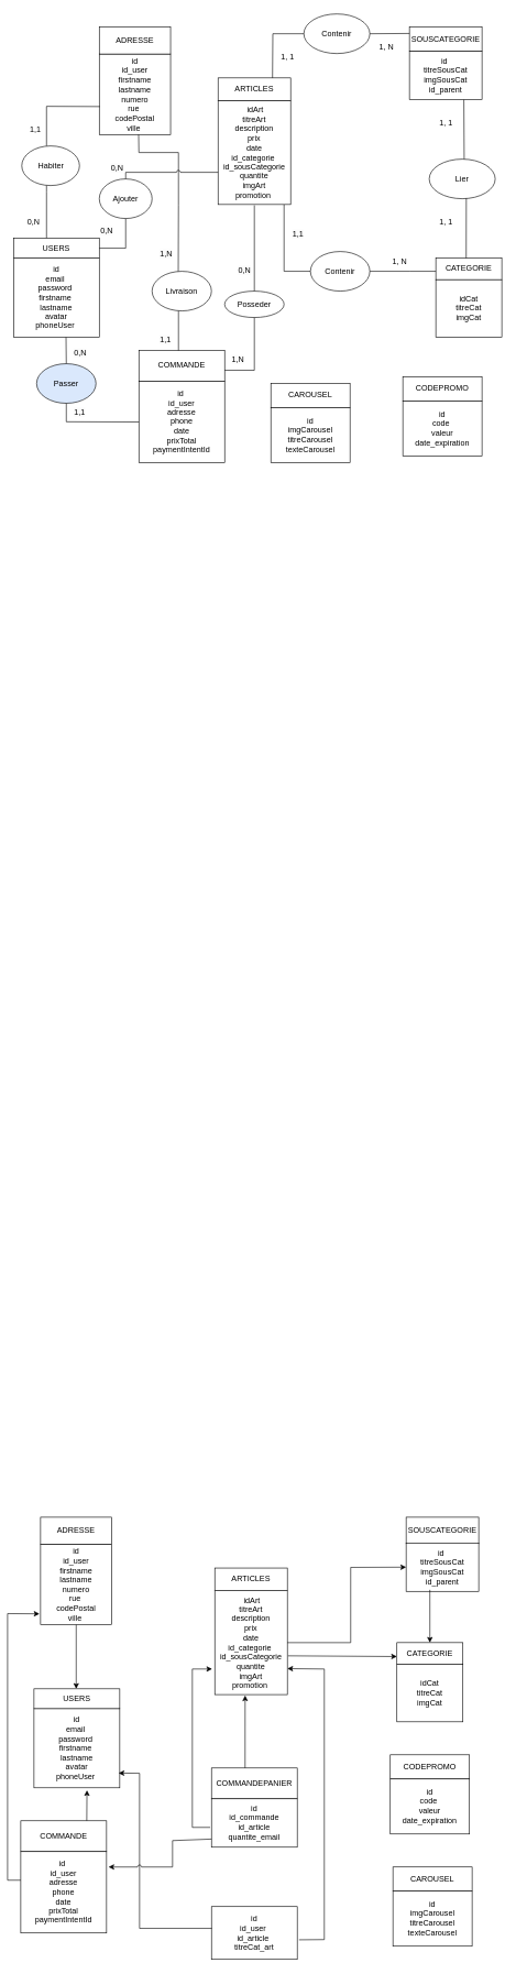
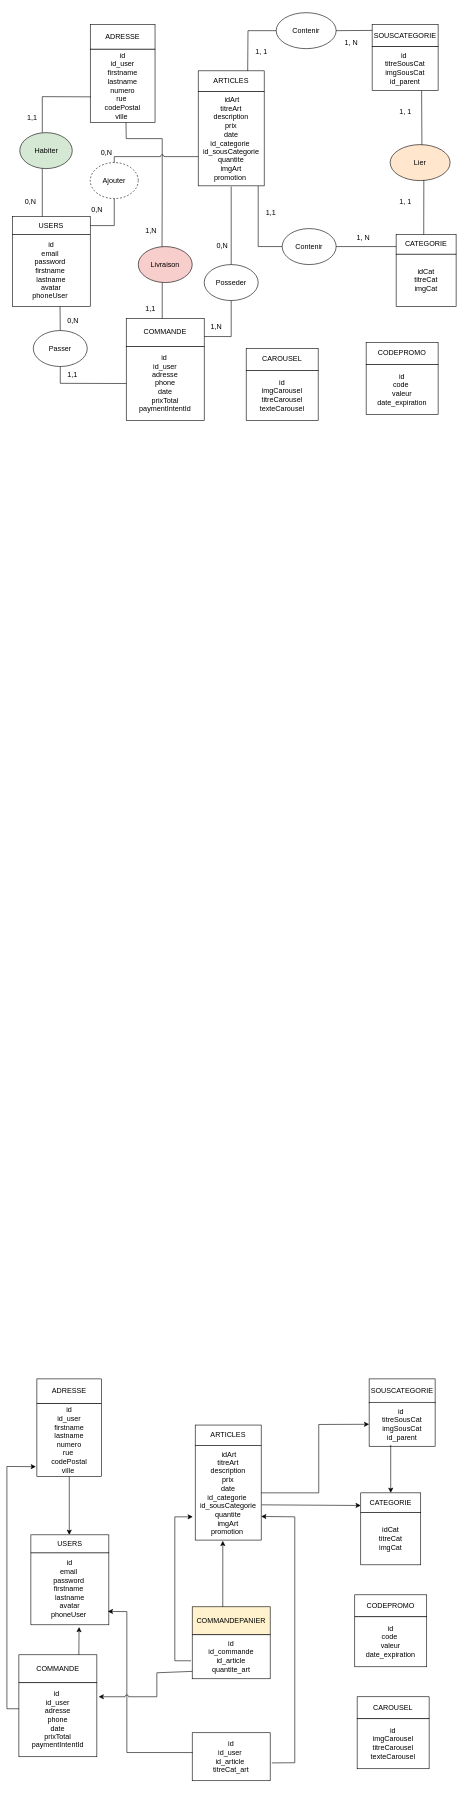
- <mxCell id="23" value="Habiter" style="ellipse;whiteSpace=wrap;html=1;" parent="1" vertex="1"><mxGeometry x="32.5" y="220" width="87.5" height="60" as="geometry" /></mxCell>
+ <mxCell id="23" value="Habiter" style="ellipse;whiteSpace=wrap;html=1;fillColor=#d5e8d4;" parent="1" vertex="1"><mxGeometry x="32.5" y="220" width="87.5" height="60" as="geometry" /></mxCell>
- <mxCell id="28" value="Lier" style="ellipse;whiteSpace=wrap;html=1;" parent="1" vertex="1"><mxGeometry x="650" y="240" width="100" height="60" as="geometry" /></mxCell>
+ <mxCell id="28" value="Lier" style="ellipse;whiteSpace=wrap;html=1;fillColor=#ffe6cc;" parent="1" vertex="1"><mxGeometry x="650" y="240" width="100" height="60" as="geometry" /></mxCell>
- <mxCell id="19" value="Ajouter" style="ellipse;whiteSpace=wrap;html=1;" parent="15" vertex="1"><mxGeometry y="140" width="80" height="60" as="geometry" /></mxCell>
+ <mxCell id="19" value="Ajouter" style="ellipse;whiteSpace=wrap;html=1;dashed=1;" parent="15" vertex="1"><mxGeometry y="140" width="80" height="60" as="geometry" /></mxCell>
- <mxCell id="58" value="Livraison" style="ellipse;whiteSpace=wrap;html=1;" parent="1" vertex="1"><mxGeometry x="230" y="410" width="90" height="60" as="geometry" /></mxCell>
+ <mxCell id="58" value="Livraison" style="ellipse;whiteSpace=wrap;html=1;fillColor=#f8cecc;" parent="1" vertex="1"><mxGeometry x="230" y="410" width="90" height="60" as="geometry" /></mxCell>
- <mxCell id="61" value="Posseder" style="ellipse;whiteSpace=wrap;html=1;" parent="1" vertex="1"><mxGeometry x="340" y="440" width="90" height="40" as="geometry" /></mxCell>
+ <mxCell id="61" value="Posseder" style="ellipse;whiteSpace=wrap;html=1;" parent="1" vertex="1"><mxGeometry x="340" y="440" width="90" height="60" as="geometry" /></mxCell>
- <mxCell id="53" value="Passer" style="ellipse;whiteSpace=wrap;html=1;fillColor=#dae8fc;" parent="1" vertex="1"><mxGeometry x="55" y="550" width="90" height="60" as="geometry" /></mxCell>
+ <mxCell id="53" value="Passer" style="ellipse;whiteSpace=wrap;html=1;" parent="1" vertex="1"><mxGeometry x="55" y="550" width="90" height="60" as="geometry" /></mxCell>
- <mxCell id="40" value="COMMANDEPANIER" style="rounded=0;whiteSpace=wrap;html=1;" parent="39" vertex="1"><mxGeometry y="-10" width="130" height="46.67" as="geometry" /></mxCell>
+ <mxCell id="40" value="COMMANDEPANIER" style="rounded=0;whiteSpace=wrap;html=1;fillColor=#fff2cc;" parent="39" vertex="1"><mxGeometry y="-10" width="130" height="46.67" as="geometry" /></mxCell>
- <mxCell id="52" value="&amp;nbsp;id&amp;nbsp;&lt;br&gt;id_commande&lt;br&gt;id_article&lt;br&gt;quantite_email" style="rounded=0;whiteSpace=wrap;html=1;" parent="1" vertex="1"><mxGeometry x="320" y="2724.67" width="130" height="73.33" as="geometry" /></mxCell>
+ <mxCell id="52" value="&amp;nbsp;id&amp;nbsp;&lt;br&gt;id_commande&lt;br&gt;id_article&lt;br&gt;quantite_art" style="rounded=0;whiteSpace=wrap;html=1;" parent="1" vertex="1"><mxGeometry x="320" y="2724.67" width="130" height="73.33" as="geometry" /></mxCell>
